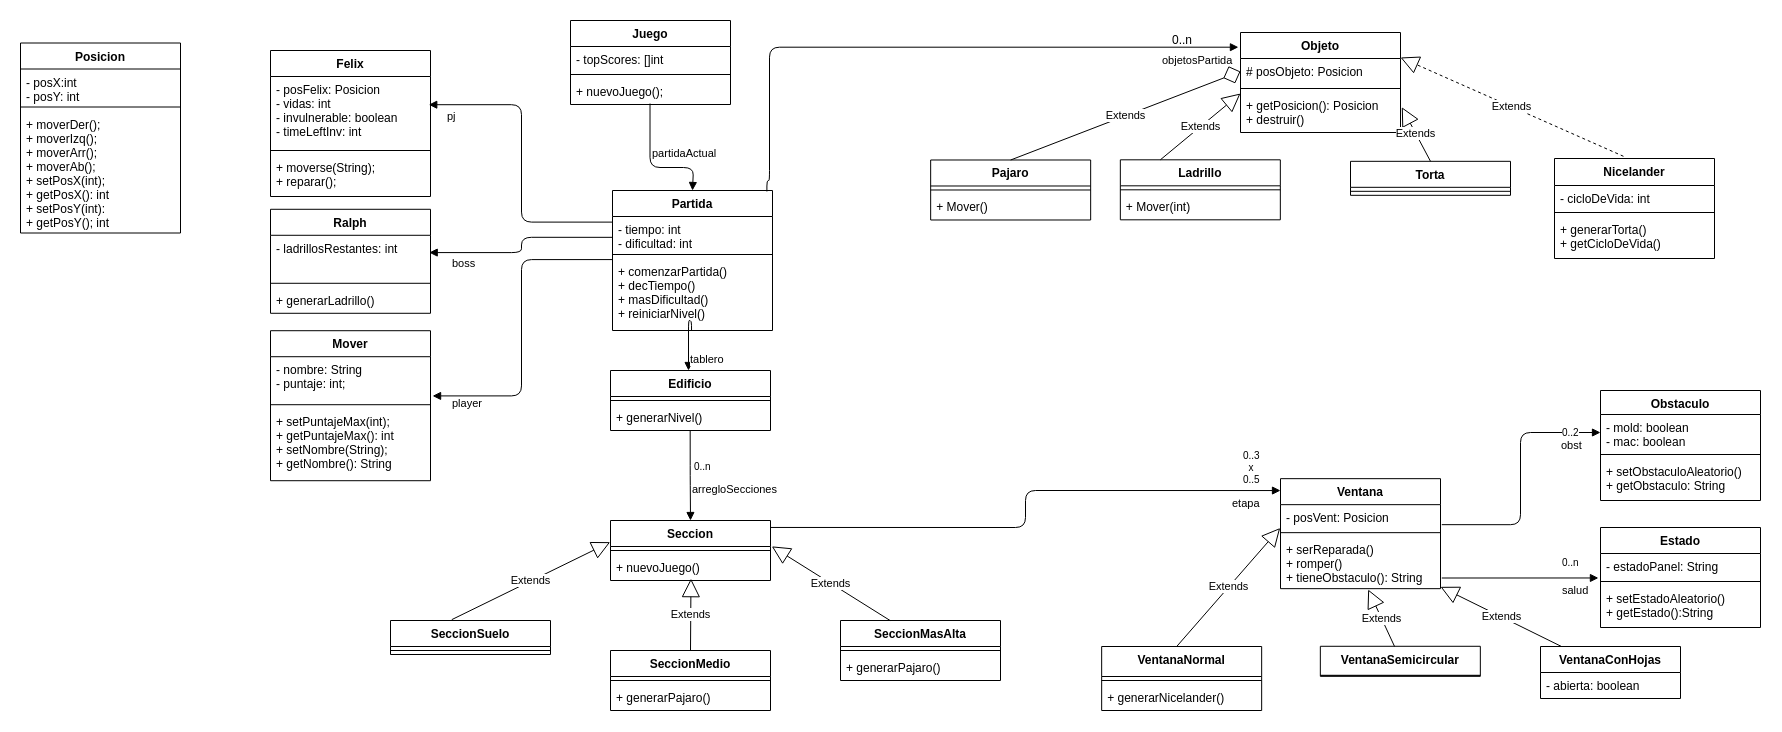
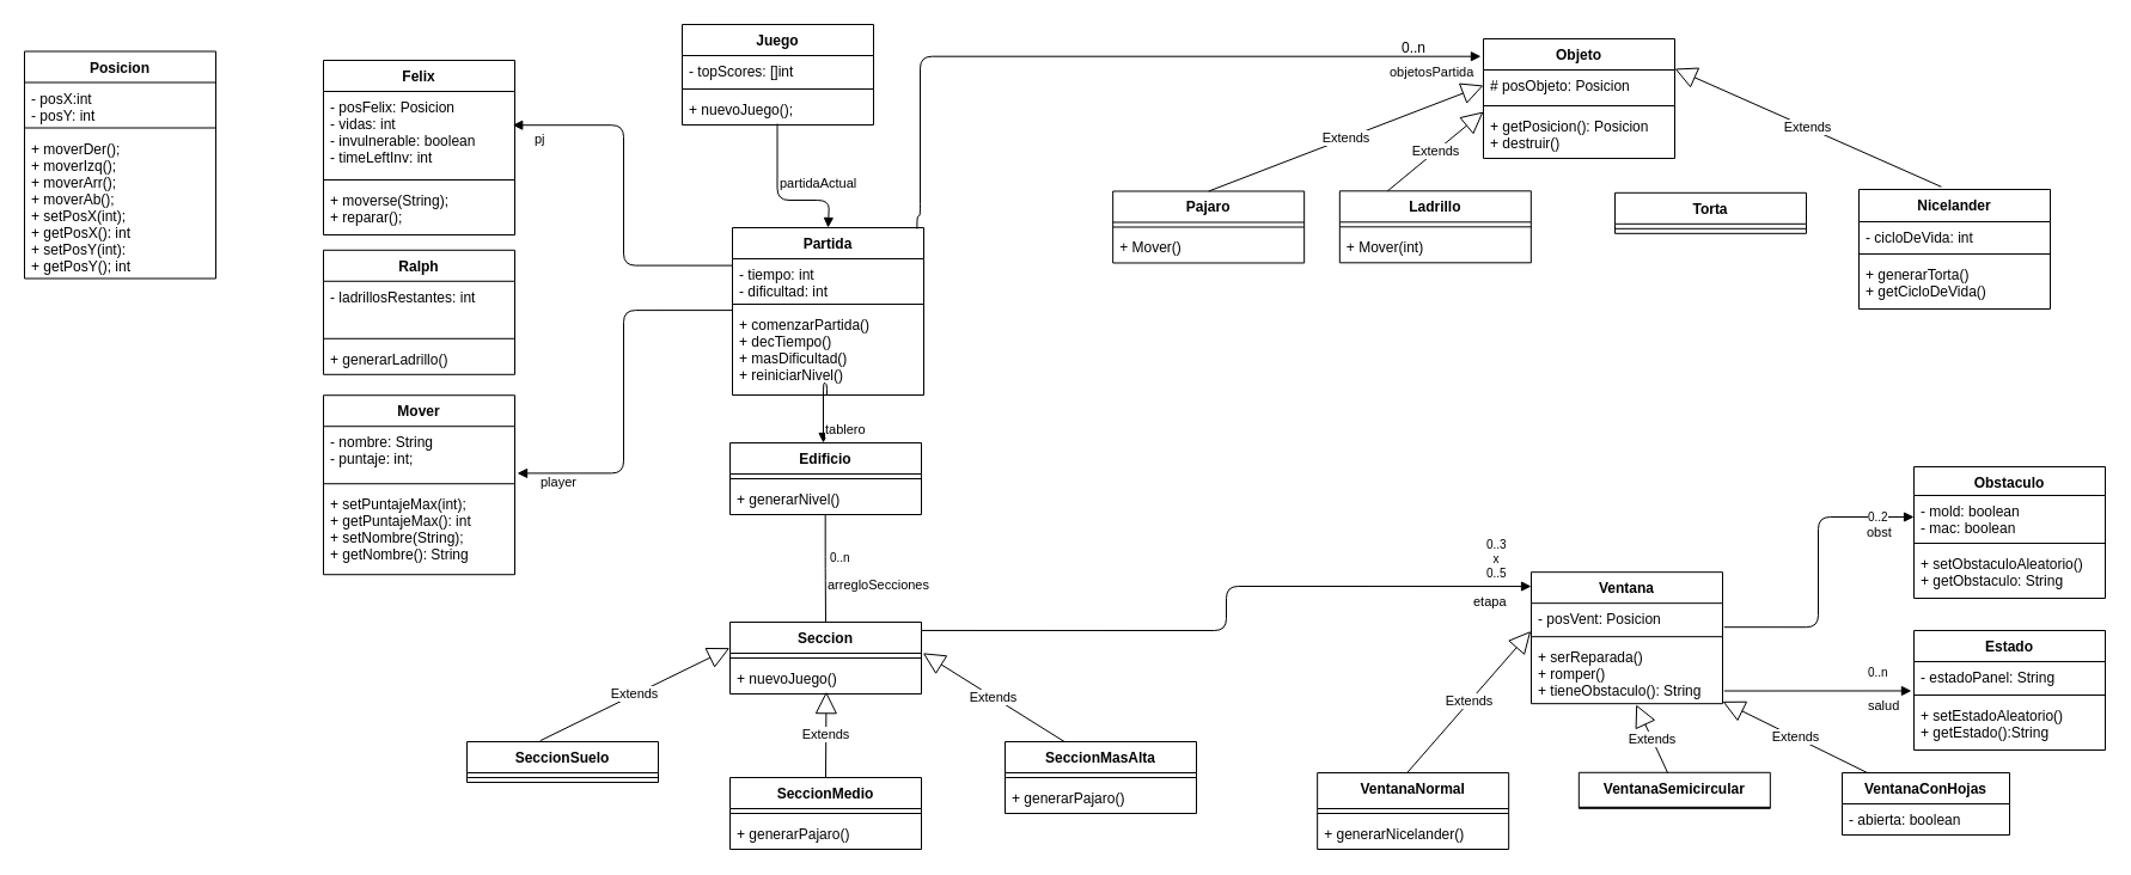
- <mxCell id="83" value="Extends" style="endArrow=diamond;endSize=16;endFill=0;html=1;entryX=0;entryY=0.5;entryDx=0;entryDy=0;exitX=0.5;exitY=0;exitDx=0;exitDy=0;" parent="1" source="25" target="72" edge="1"><mxGeometry width="160" relative="1" as="geometry"><mxPoint x="1090" y="400" as="sourcePoint" /><mxPoint x="1250" y="400" as="targetPoint" /></mxGeometry></mxCell>
+ <mxCell id="83" value="Extends" style="endArrow=block;endSize=16;endFill=0;html=1;entryX=0;entryY=0.5;entryDx=0;entryDy=0;exitX=0.5;exitY=0;exitDx=0;exitDy=0;" parent="1" source="25" target="72" edge="1"><mxGeometry width="160" relative="1" as="geometry"><mxPoint x="1090" y="400" as="sourcePoint" /><mxPoint x="1250" y="400" as="targetPoint" /></mxGeometry></mxCell>
- <mxCell id="86" value="Extends" style="endArrow=block;endSize=16;endFill=0;html=1;exitX=0.431;exitY=-0.022;exitDx=0;exitDy=0;exitPerimeter=0;entryX=1;entryY=0.25;entryDx=0;entryDy=0;dashed=1;" parent="1" source="62" target="71" edge="1"><mxGeometry width="160" relative="1" as="geometry"><mxPoint x="1620" y="90" as="sourcePoint" /><mxPoint x="1780" y="90" as="targetPoint" /></mxGeometry></mxCell>
+ <mxCell id="86" value="Extends" style="endArrow=block;endSize=16;endFill=0;html=1;exitX=0.431;exitY=-0.022;exitDx=0;exitDy=0;exitPerimeter=0;entryX=1;entryY=0.25;entryDx=0;entryDy=0;" parent="1" source="62" target="71" edge="1"><mxGeometry width="160" relative="1" as="geometry"><mxPoint x="1620" y="90" as="sourcePoint" /><mxPoint x="1780" y="90" as="targetPoint" /></mxGeometry></mxCell>
- <mxCell id="85" value="Extends" style="endArrow=block;endSize=16;endFill=0;html=1;exitX=0.5;exitY=0;exitDx=0;exitDy=0;entryX=1.008;entryY=0.367;entryDx=0;entryDy=0;entryPerimeter=0;" parent="1" source="33" target="74" edge="1"><mxGeometry width="160" relative="1" as="geometry"><mxPoint x="1500" y="40" as="sourcePoint" /><mxPoint x="1660" y="40" as="targetPoint" /></mxGeometry></mxCell>
- <mxCell id="78" value="boss" style="endArrow=block;endFill=1;html=1;edgeStyle=orthogonalEdgeStyle;align=left;verticalAlign=top;exitX=-0.003;exitY=0.613;exitDx=0;exitDy=0;exitPerimeter=0;entryX=0.992;entryY=0.393;entryDx=0;entryDy=0;entryPerimeter=0;" parent="1" source="11" target="51" edge="1"><mxGeometry x="0.785" y="-2" relative="1" as="geometry"><mxPoint x="440" y="280" as="sourcePoint" /><mxPoint x="540" y="310" as="targetPoint" /><Array as="points" /><mxPoint as="offset" /></mxGeometry></mxCell>
- <mxCell id="87" value="arregloSecciones" style="endArrow=block;endFill=1;html=1;edgeStyle=orthogonalEdgeStyle;align=left;verticalAlign=top;entryX=0.5;entryY=0;entryDx=0;entryDy=0;exitX=0.498;exitY=1.006;exitDx=0;exitDy=0;exitPerimeter=0;" parent="1" source="70" target="35" edge="1"><mxGeometry x="0.026" relative="1" as="geometry"><mxPoint x="690" y="450" as="sourcePoint" /><mxPoint x="800" y="480" as="targetPoint" /><mxPoint as="offset" /></mxGeometry></mxCell>
+ <mxCell id="87" value="arregloSecciones" style="endArrow=none;endFill=1;html=1;edgeStyle=orthogonalEdgeStyle;align=left;verticalAlign=top;entryX=0.5;entryY=0;entryDx=0;entryDy=0;exitX=0.498;exitY=1.006;exitDx=0;exitDy=0;exitPerimeter=0;" parent="1" source="70" target="35" edge="1"><mxGeometry x="0.026" relative="1" as="geometry"><mxPoint x="690" y="450" as="sourcePoint" /><mxPoint x="800" y="480" as="targetPoint" /><mxPoint as="offset" /></mxGeometry></mxCell>
